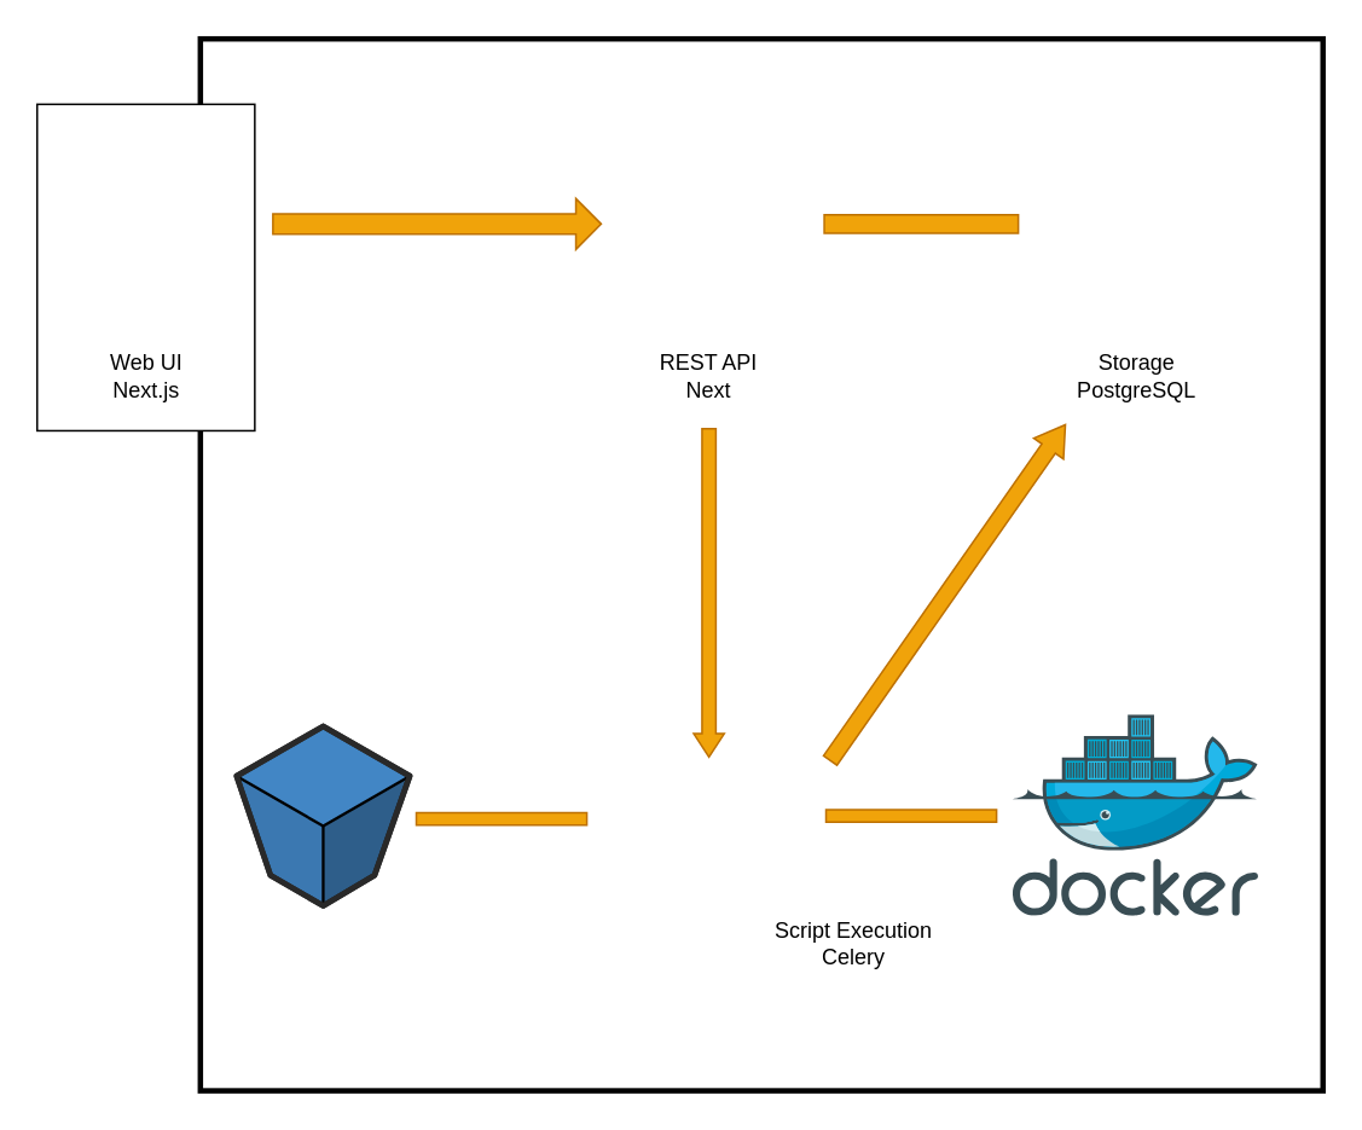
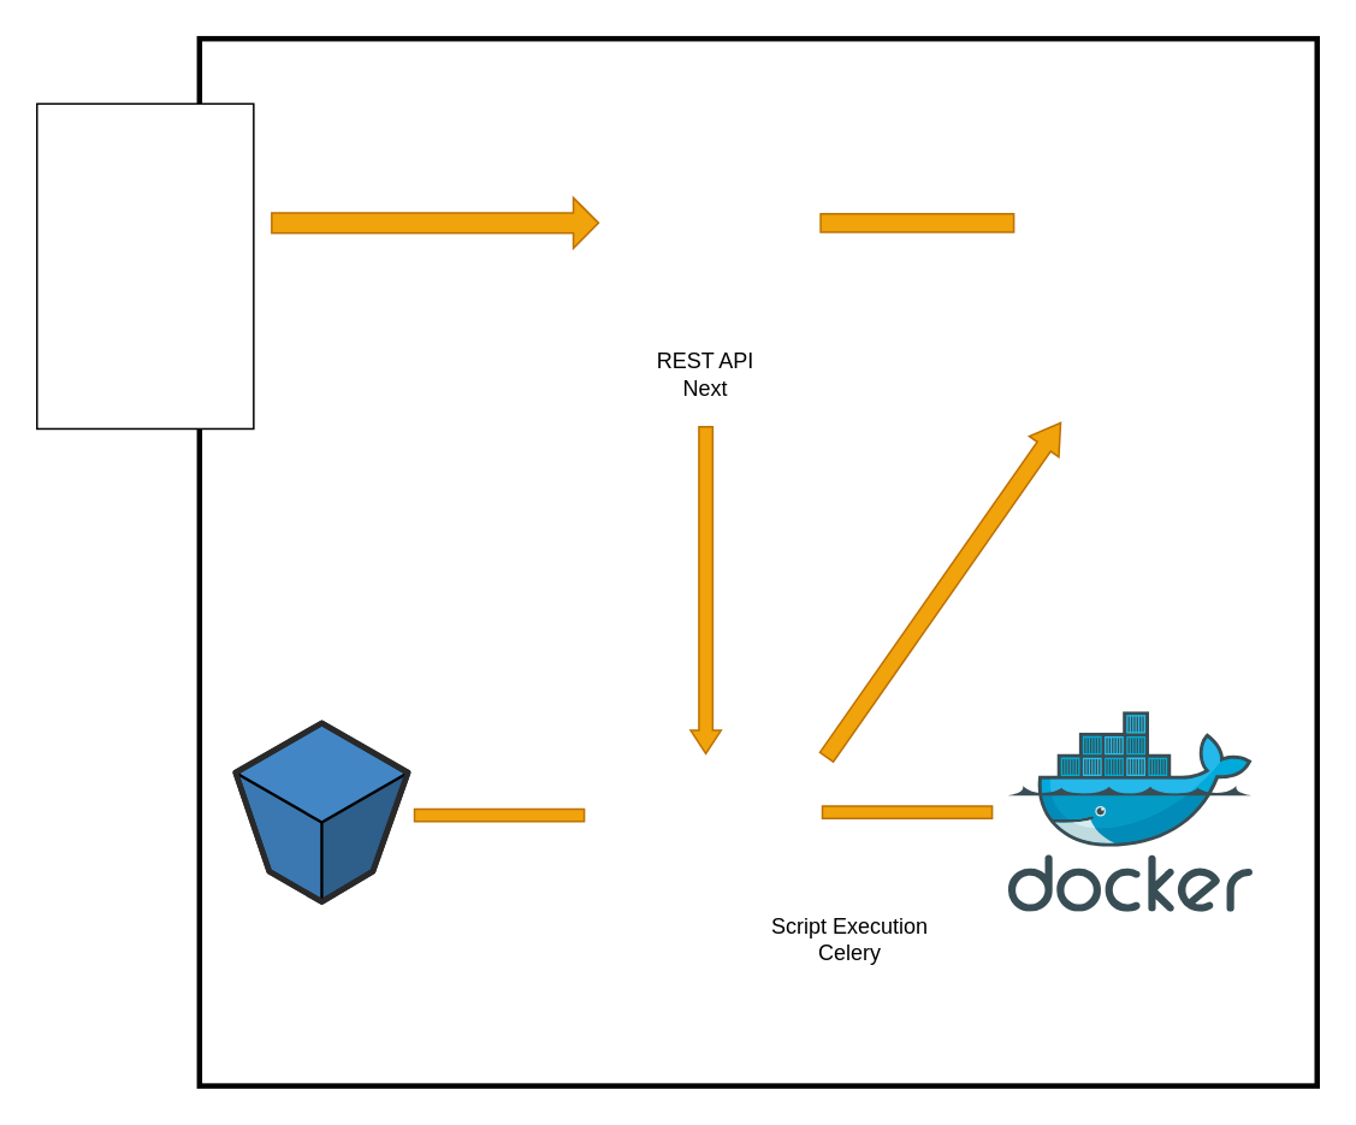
- <mxCell id="5" value="Web UI&lt;br&gt;Next.js" style="text;html=1;align=center;verticalAlign=middle;resizable=0;points=[];autosize=1;strokeColor=none;fillColor=none;fontColor=#000000;" parent="1" vertex="1"><mxGeometry x="51" y="186" width="58" height="41" as="geometry" /></mxCell>
- <mxCell id="7" value="Storage&lt;br&gt;PostgreSQL" style="text;html=1;align=center;verticalAlign=middle;resizable=0;points=[];autosize=1;strokeColor=none;fillColor=none;fontColor=#000000;" parent="1" vertex="1"><mxGeometry x="584.5" y="186" width="83" height="41" as="geometry" /></mxCell>
